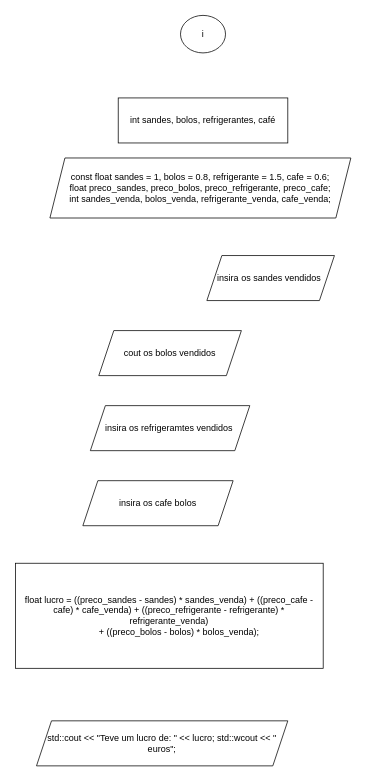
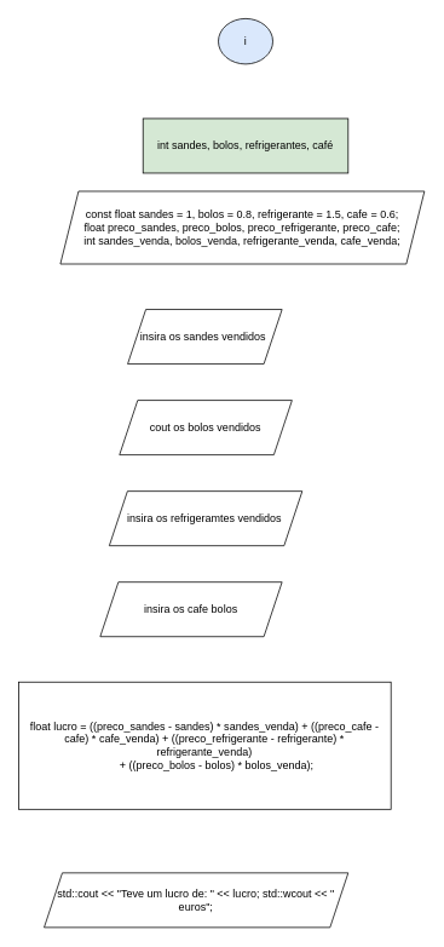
- <mxCell id="2" value="i" style="ellipse;whiteSpace=wrap;html=1;" vertex="1" parent="1"><mxGeometry x="240" y="20" width="60" height="50" as="geometry" /></mxCell>
+ <mxCell id="2" value="i" style="ellipse;whiteSpace=wrap;html=1;fillColor=#dae8fc;" vertex="1" parent="1"><mxGeometry x="240" y="20" width="60" height="50" as="geometry" /></mxCell>
- <mxCell id="4" value="int sandes, bolos, refrigerantes, café" style="rounded=0;whiteSpace=wrap;html=1;" vertex="1" parent="1"><mxGeometry x="157" y="130" width="226" height="60" as="geometry" /></mxCell>
+ <mxCell id="4" value="int sandes, bolos, refrigerantes, café" style="rounded=0;whiteSpace=wrap;html=1;fillColor=#d5e8d4;" vertex="1" parent="1"><mxGeometry x="157" y="130" width="226" height="60" as="geometry" /></mxCell>
- <mxCell id="3" value="insira os sandes vendidos&amp;nbsp;" style="shape=parallelogram;perimeter=parallelogramPerimeter;whiteSpace=wrap;html=1;fixedSize=1;" vertex="1" parent="1"><mxGeometry x="275.13" y="340" width="170" height="60" as="geometry" /></mxCell>
+ <mxCell id="3" value="insira os sandes vendidos&amp;nbsp;" style="shape=parallelogram;perimeter=parallelogramPerimeter;whiteSpace=wrap;html=1;fixedSize=1;" vertex="1" parent="1"><mxGeometry x="140.13" y="340" width="170" height="60" as="geometry" /></mxCell>
